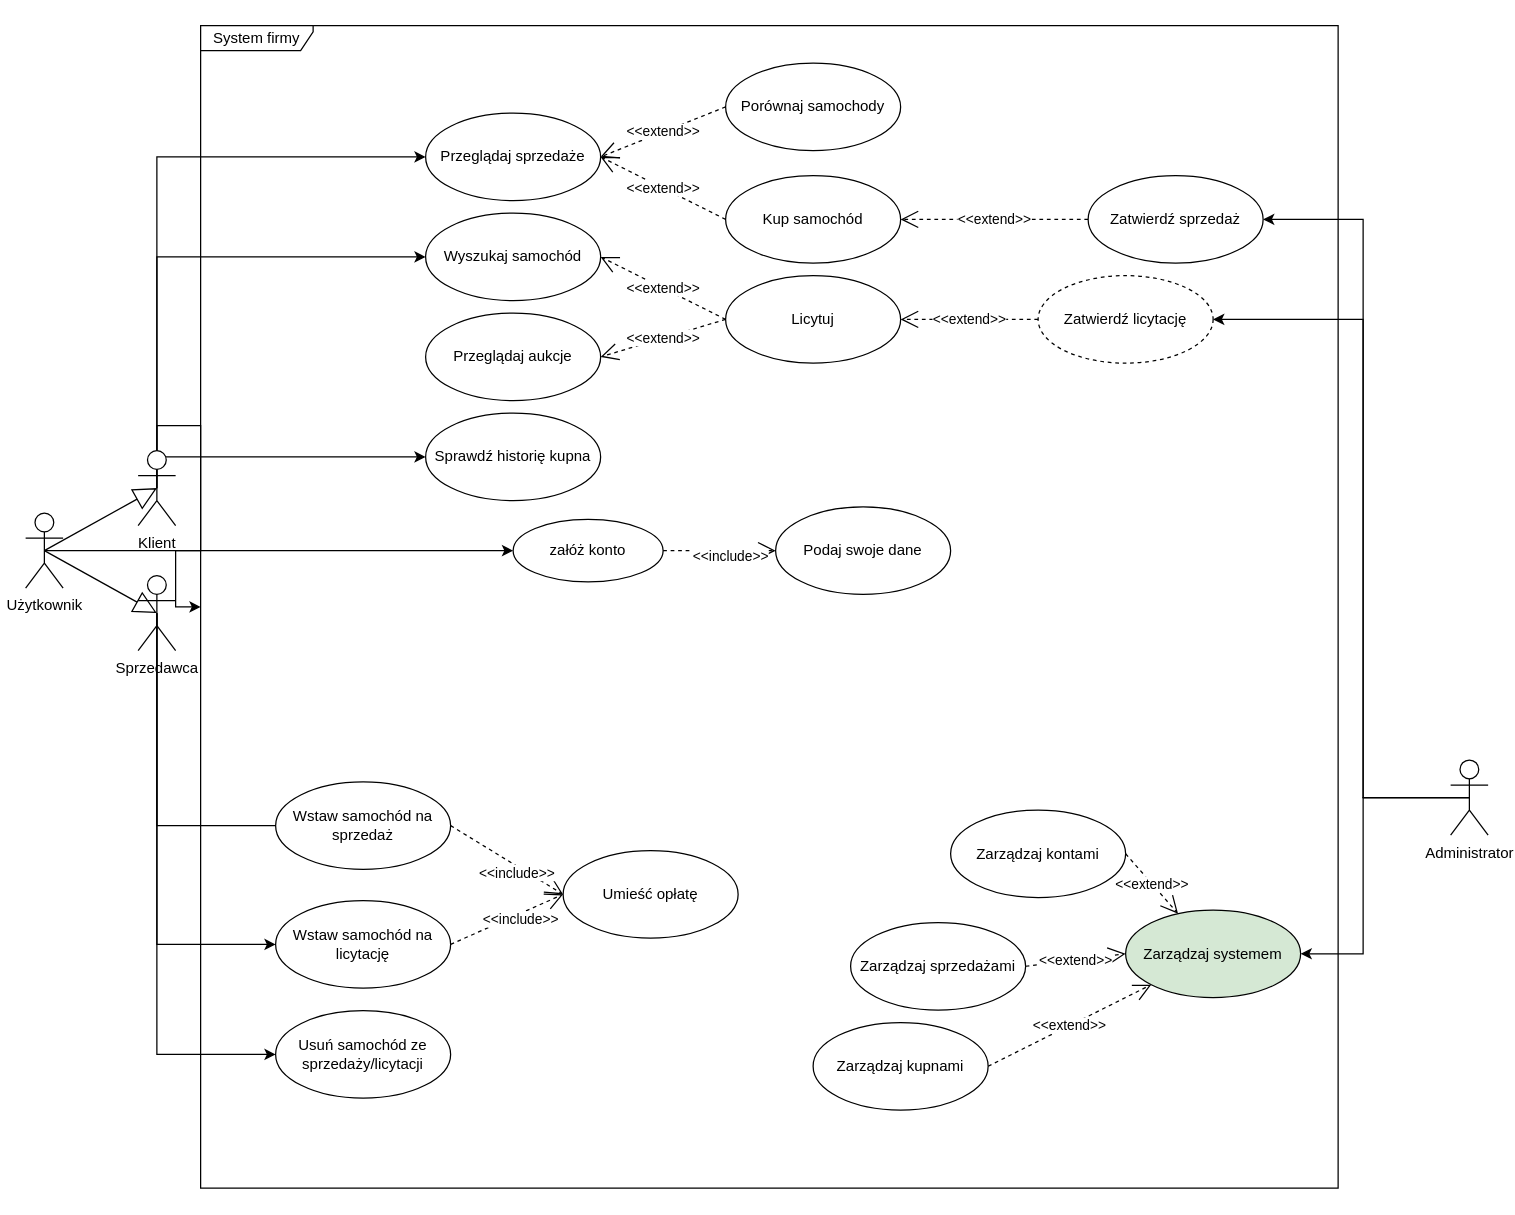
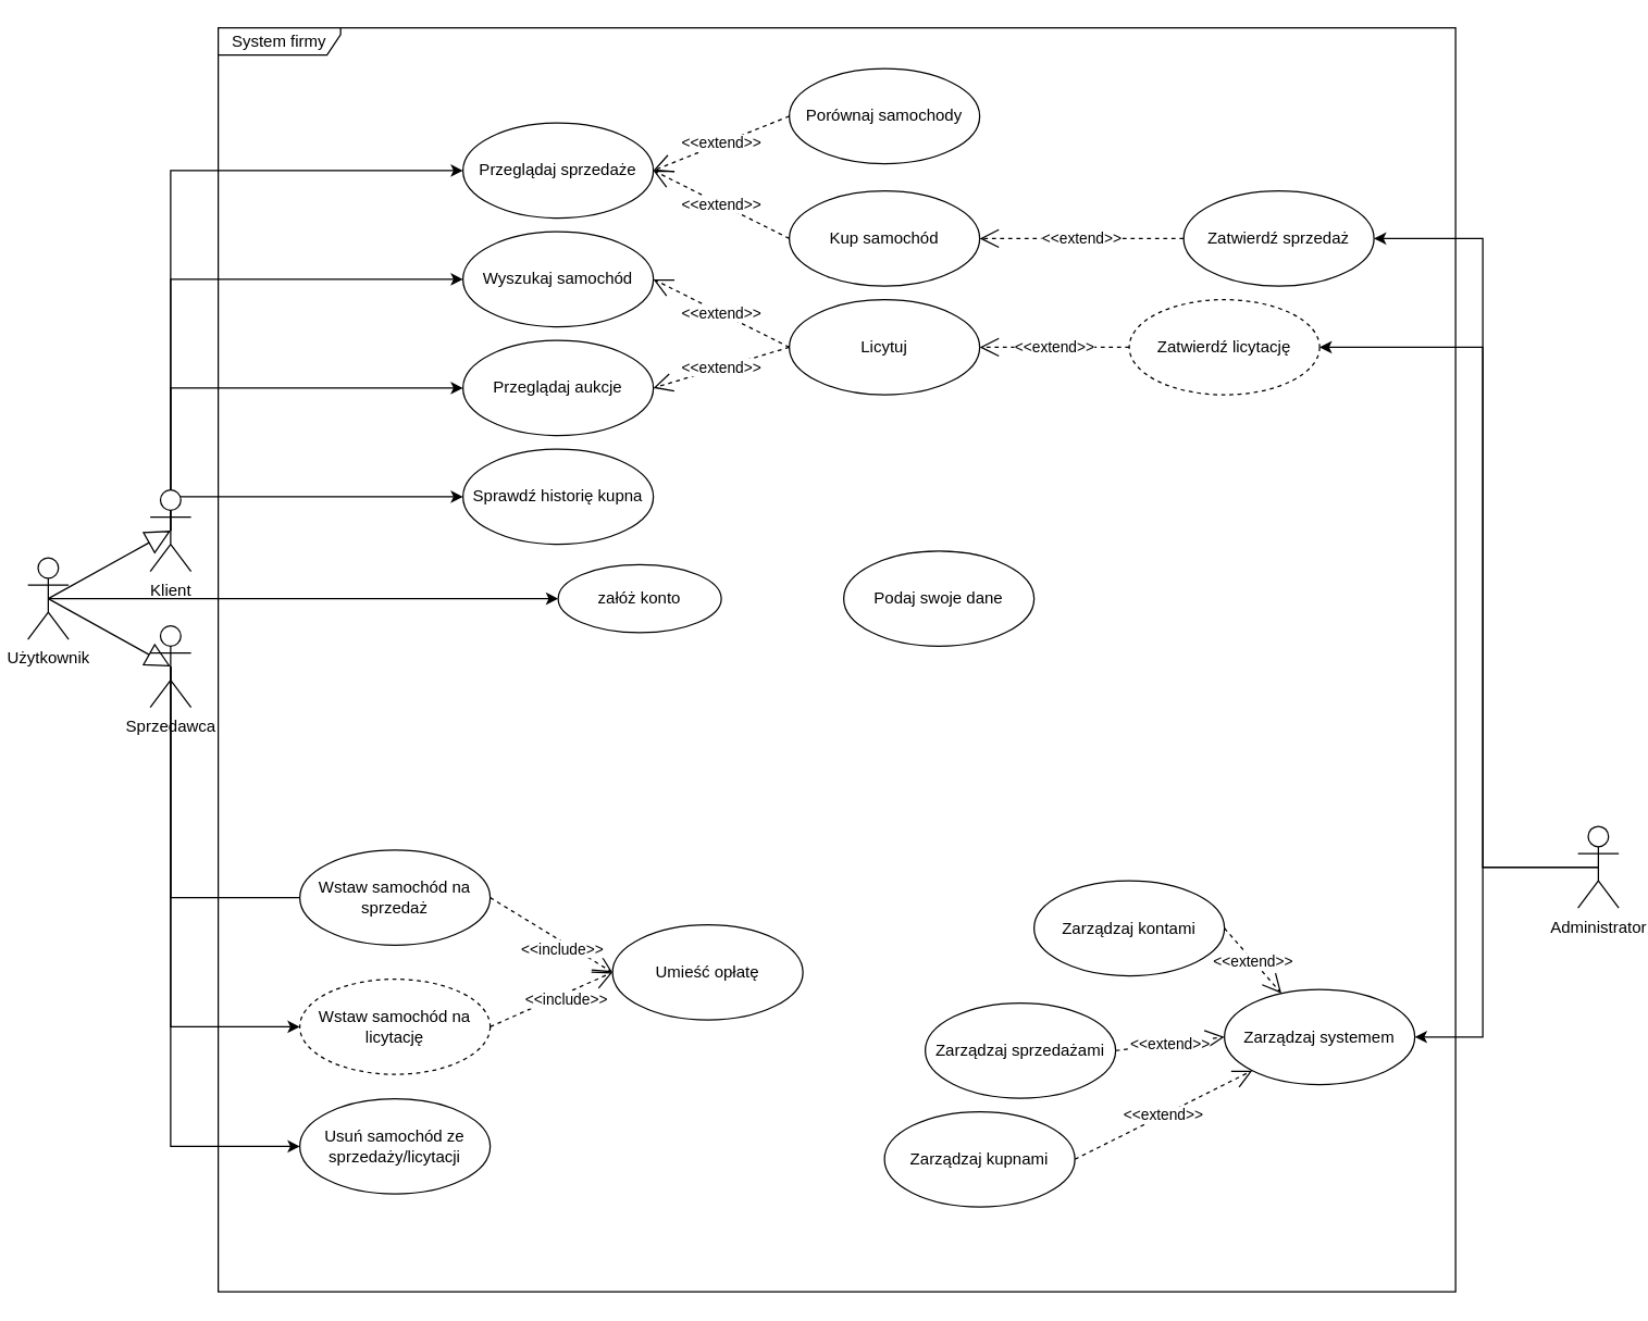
- <mxCell id="47" value="&amp;lt;&amp;lt;include&amp;gt;&amp;gt;" style="endArrow=open;endSize=12;dashed=1;html=1;exitX=1;exitY=0.5;exitDx=0;exitDy=0;entryX=0;entryY=0.5;entryDx=0;entryDy=0;" edge="1" parent="1" source="18" target="48"><mxGeometry x="0.211" y="-4" width="160" relative="1" as="geometry"><mxPoint x="10" y="210" as="sourcePoint" /><mxPoint x="0" y="210" as="targetPoint" /><Array as="points" /><mxPoint y="1" as="offset" /></mxGeometry></mxCell>
- <mxCell id="3" style="edgeStyle=orthogonalEdgeStyle;rounded=0;orthogonalLoop=1;jettySize=auto;html=1;exitX=0.5;exitY=0;exitDx=0;exitDy=0;exitPerimeter=0;" edge="1" parent="1" source="6" target="17"><mxGeometry relative="1" as="geometry" /></mxCell>
+ <mxCell id="3" style="edgeStyle=orthogonalEdgeStyle;rounded=0;orthogonalLoop=1;jettySize=auto;html=1;exitX=0.5;exitY=0;exitDx=0;exitDy=0;exitPerimeter=0;entryX=0;entryY=0.5;entryDx=0;entryDy=0;" edge="1" parent="1" source="6" target="19"><mxGeometry relative="1" as="geometry" /></mxCell>
- <mxCell id="44" value="Wstaw samochód na licytację" style="ellipse;whiteSpace=wrap;html=1;" vertex="1" parent="1"><mxGeometry x="220" y="720" width="140" height="70" as="geometry" /></mxCell>
+ <mxCell id="44" value="Wstaw samochód na licytację" style="ellipse;whiteSpace=wrap;html=1;dashed=1;" vertex="1" parent="1"><mxGeometry x="220" y="720" width="140" height="70" as="geometry" /></mxCell>
- <mxCell id="24" value="Zarządzaj systemem" style="ellipse;whiteSpace=wrap;html=1;fillColor=#d5e8d4;" vertex="1" parent="1"><mxGeometry x="900" y="727.5" width="140" height="70" as="geometry" /></mxCell>
+ <mxCell id="24" value="Zarządzaj systemem" style="ellipse;whiteSpace=wrap;html=1;" vertex="1" parent="1"><mxGeometry x="900" y="727.5" width="140" height="70" as="geometry" /></mxCell>
